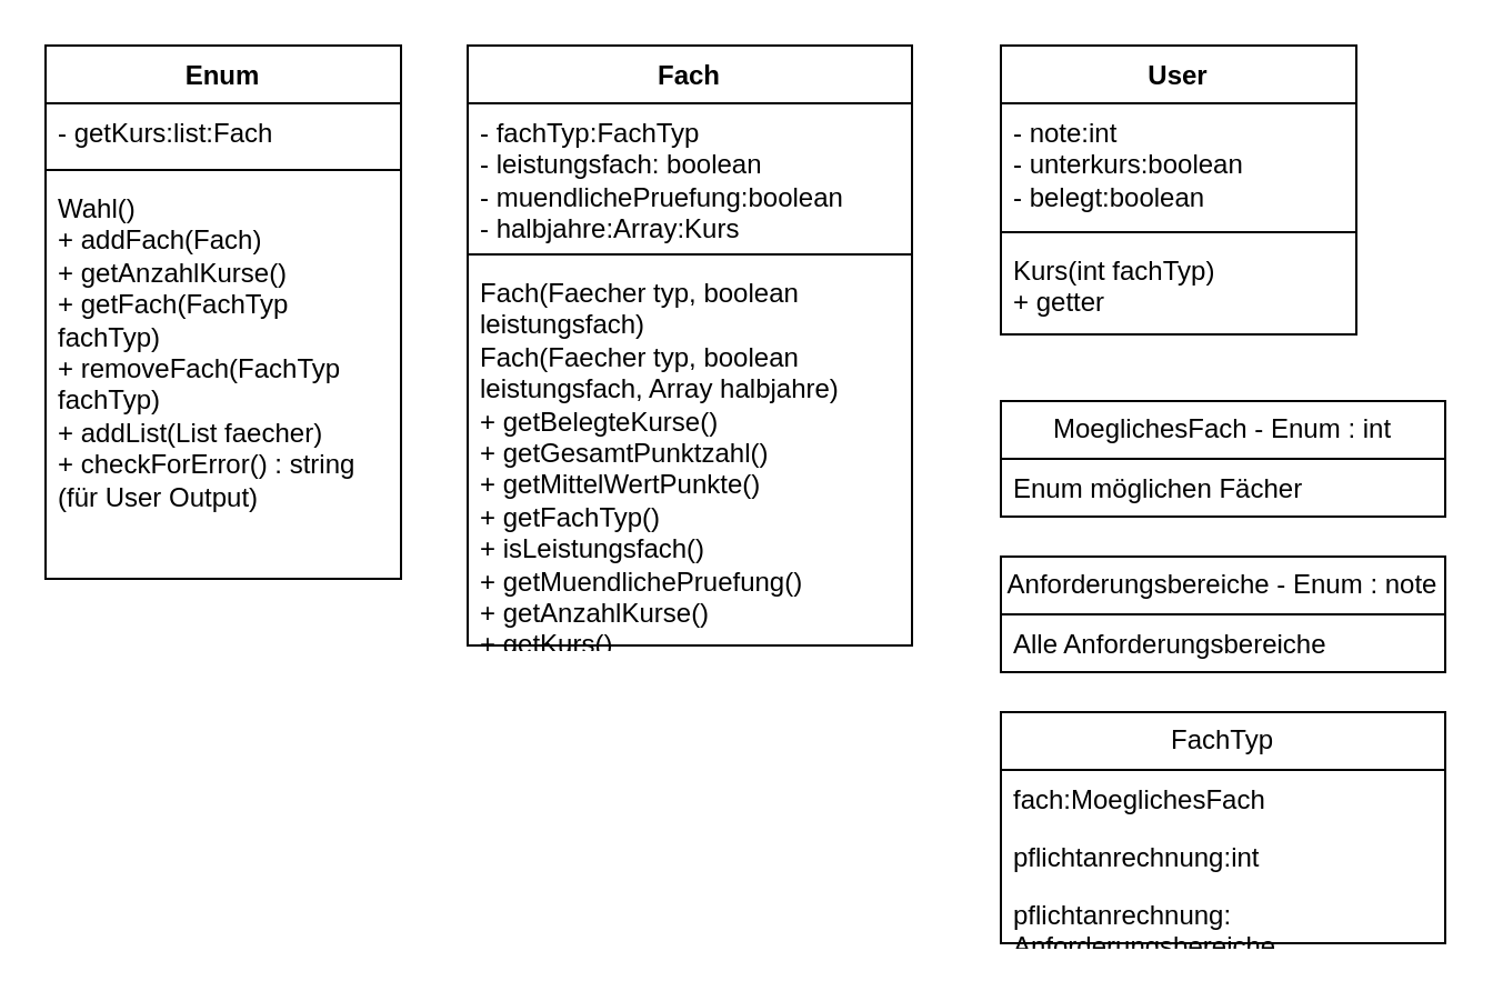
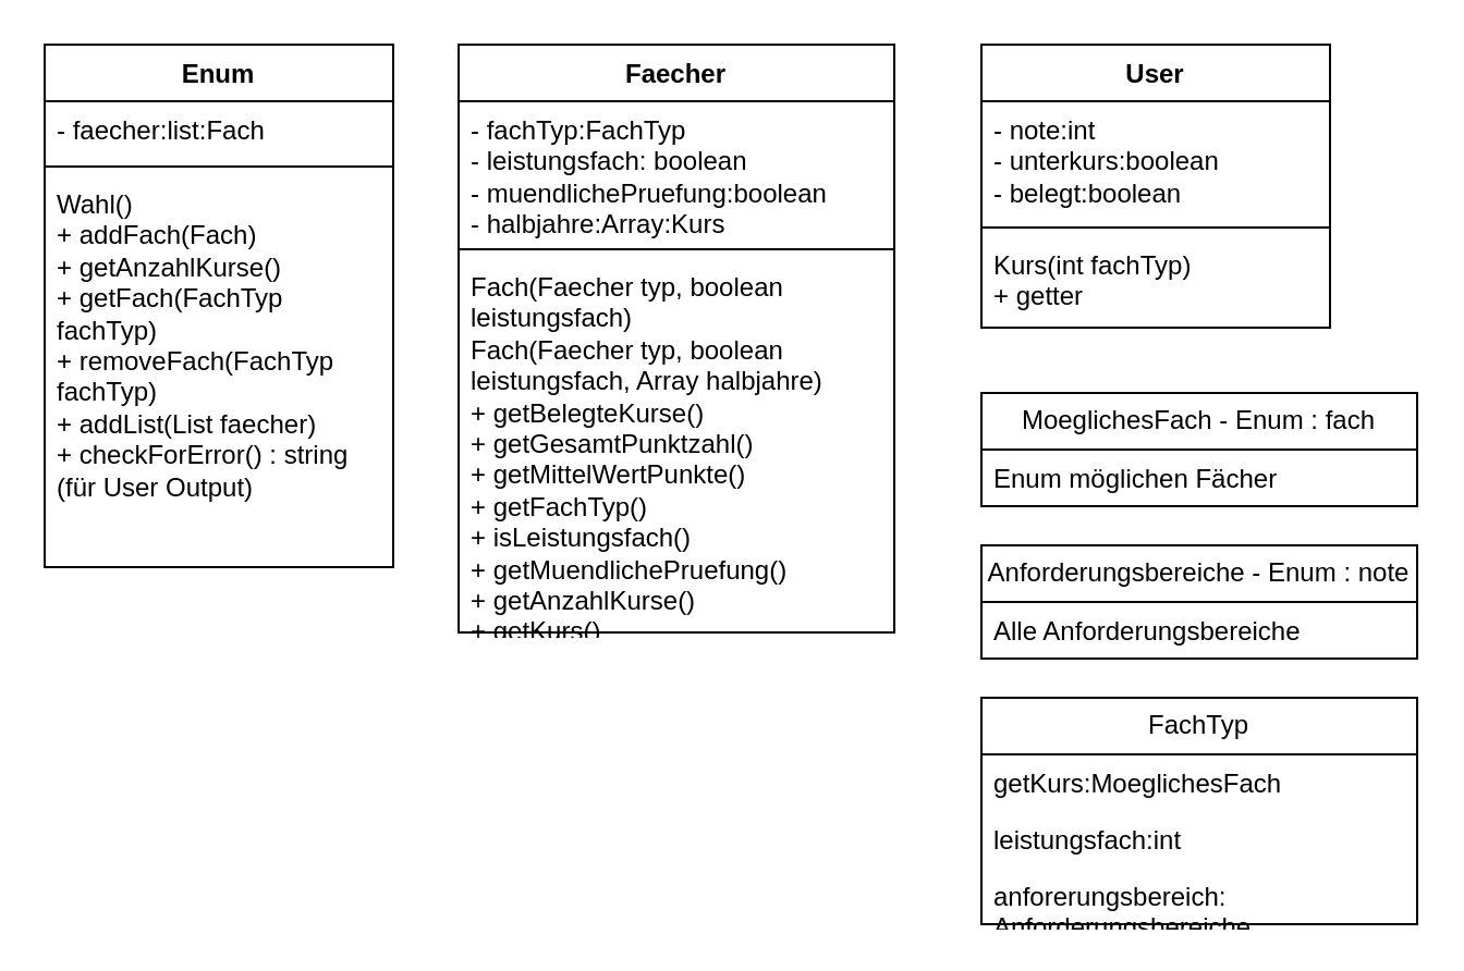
- <mxCell id="6" value="Fach" style="swimlane;fontStyle=1;align=center;verticalAlign=top;childLayout=stackLayout;horizontal=1;startSize=26;horizontalStack=0;resizeParent=1;resizeParentMax=0;resizeLast=0;collapsible=1;marginBottom=0;whiteSpace=wrap;html=1;" vertex="1" parent="1"><mxGeometry x="210" y="20" width="200" height="270" as="geometry" /></mxCell>
+ <mxCell id="6" value="Faecher" style="swimlane;fontStyle=1;align=center;verticalAlign=top;childLayout=stackLayout;horizontal=1;startSize=26;horizontalStack=0;resizeParent=1;resizeParentMax=0;resizeLast=0;collapsible=1;marginBottom=0;whiteSpace=wrap;html=1;" vertex="1" parent="1"><mxGeometry x="210" y="20" width="200" height="270" as="geometry" /></mxCell>
- <mxCell id="19" value="- getKurs:list:Fach" style="text;strokeColor=none;fillColor=none;align=left;verticalAlign=top;spacingLeft=4;spacingRight=4;overflow=hidden;rotatable=0;points=[[0,0.5],[1,0.5]];portConstraint=eastwest;whiteSpace=wrap;html=1;" vertex="1" parent="18"><mxGeometry y="26" width="160" height="26" as="geometry" /></mxCell>
+ <mxCell id="19" value="- faecher:list:Fach" style="text;strokeColor=none;fillColor=none;align=left;verticalAlign=top;spacingLeft=4;spacingRight=4;overflow=hidden;rotatable=0;points=[[0,0.5],[1,0.5]];portConstraint=eastwest;whiteSpace=wrap;html=1;" vertex="1" parent="18"><mxGeometry y="26" width="160" height="26" as="geometry" /></mxCell>
- <mxCell id="10" value="MoeglichesFach - Enum : int" style="swimlane;fontStyle=0;childLayout=stackLayout;horizontal=1;startSize=26;fillColor=none;horizontalStack=0;resizeParent=1;resizeParentMax=0;resizeLast=0;collapsible=1;marginBottom=0;whiteSpace=wrap;html=1;" vertex="1" parent="1"><mxGeometry x="450" y="180" width="200" height="52" as="geometry" /></mxCell>
+ <mxCell id="10" value="MoeglichesFach - Enum : fach" style="swimlane;fontStyle=0;childLayout=stackLayout;horizontal=1;startSize=26;fillColor=none;horizontalStack=0;resizeParent=1;resizeParentMax=0;resizeLast=0;collapsible=1;marginBottom=0;whiteSpace=wrap;html=1;" vertex="1" parent="1"><mxGeometry x="450" y="180" width="200" height="52" as="geometry" /></mxCell>
- <mxCell id="13" value="fach:MoeglichesFach" style="text;strokeColor=none;fillColor=none;align=left;verticalAlign=top;spacingLeft=4;spacingRight=4;overflow=hidden;rotatable=0;points=[[0,0.5],[1,0.5]];portConstraint=eastwest;whiteSpace=wrap;html=1;" vertex="1" parent="12"><mxGeometry y="26" width="200" height="26" as="geometry" /></mxCell>
+ <mxCell id="13" value="getKurs:MoeglichesFach" style="text;strokeColor=none;fillColor=none;align=left;verticalAlign=top;spacingLeft=4;spacingRight=4;overflow=hidden;rotatable=0;points=[[0,0.5],[1,0.5]];portConstraint=eastwest;whiteSpace=wrap;html=1;" vertex="1" parent="12"><mxGeometry y="26" width="200" height="26" as="geometry" /></mxCell>
- <mxCell id="14" value="pflichtanrechnung:int" style="text;strokeColor=none;fillColor=none;align=left;verticalAlign=top;spacingLeft=4;spacingRight=4;overflow=hidden;rotatable=0;points=[[0,0.5],[1,0.5]];portConstraint=eastwest;whiteSpace=wrap;html=1;" vertex="1" parent="12"><mxGeometry y="52" width="200" height="26" as="geometry" /></mxCell>
+ <mxCell id="14" value="leistungsfach:int" style="text;strokeColor=none;fillColor=none;align=left;verticalAlign=top;spacingLeft=4;spacingRight=4;overflow=hidden;rotatable=0;points=[[0,0.5],[1,0.5]];portConstraint=eastwest;whiteSpace=wrap;html=1;" vertex="1" parent="12"><mxGeometry y="52" width="200" height="26" as="geometry" /></mxCell>
- <mxCell id="15" value="pflichtanrechnung: Anforderungsbereiche" style="text;strokeColor=none;fillColor=none;align=left;verticalAlign=top;spacingLeft=4;spacingRight=4;overflow=hidden;rotatable=0;points=[[0,0.5],[1,0.5]];portConstraint=eastwest;whiteSpace=wrap;html=1;" vertex="1" parent="12"><mxGeometry y="78" width="200" height="26" as="geometry" /></mxCell>
+ <mxCell id="15" value="anforerungsbereich: Anforderungsbereiche" style="text;strokeColor=none;fillColor=none;align=left;verticalAlign=top;spacingLeft=4;spacingRight=4;overflow=hidden;rotatable=0;points=[[0,0.5],[1,0.5]];portConstraint=eastwest;whiteSpace=wrap;html=1;" vertex="1" parent="12"><mxGeometry y="78" width="200" height="26" as="geometry" /></mxCell>
